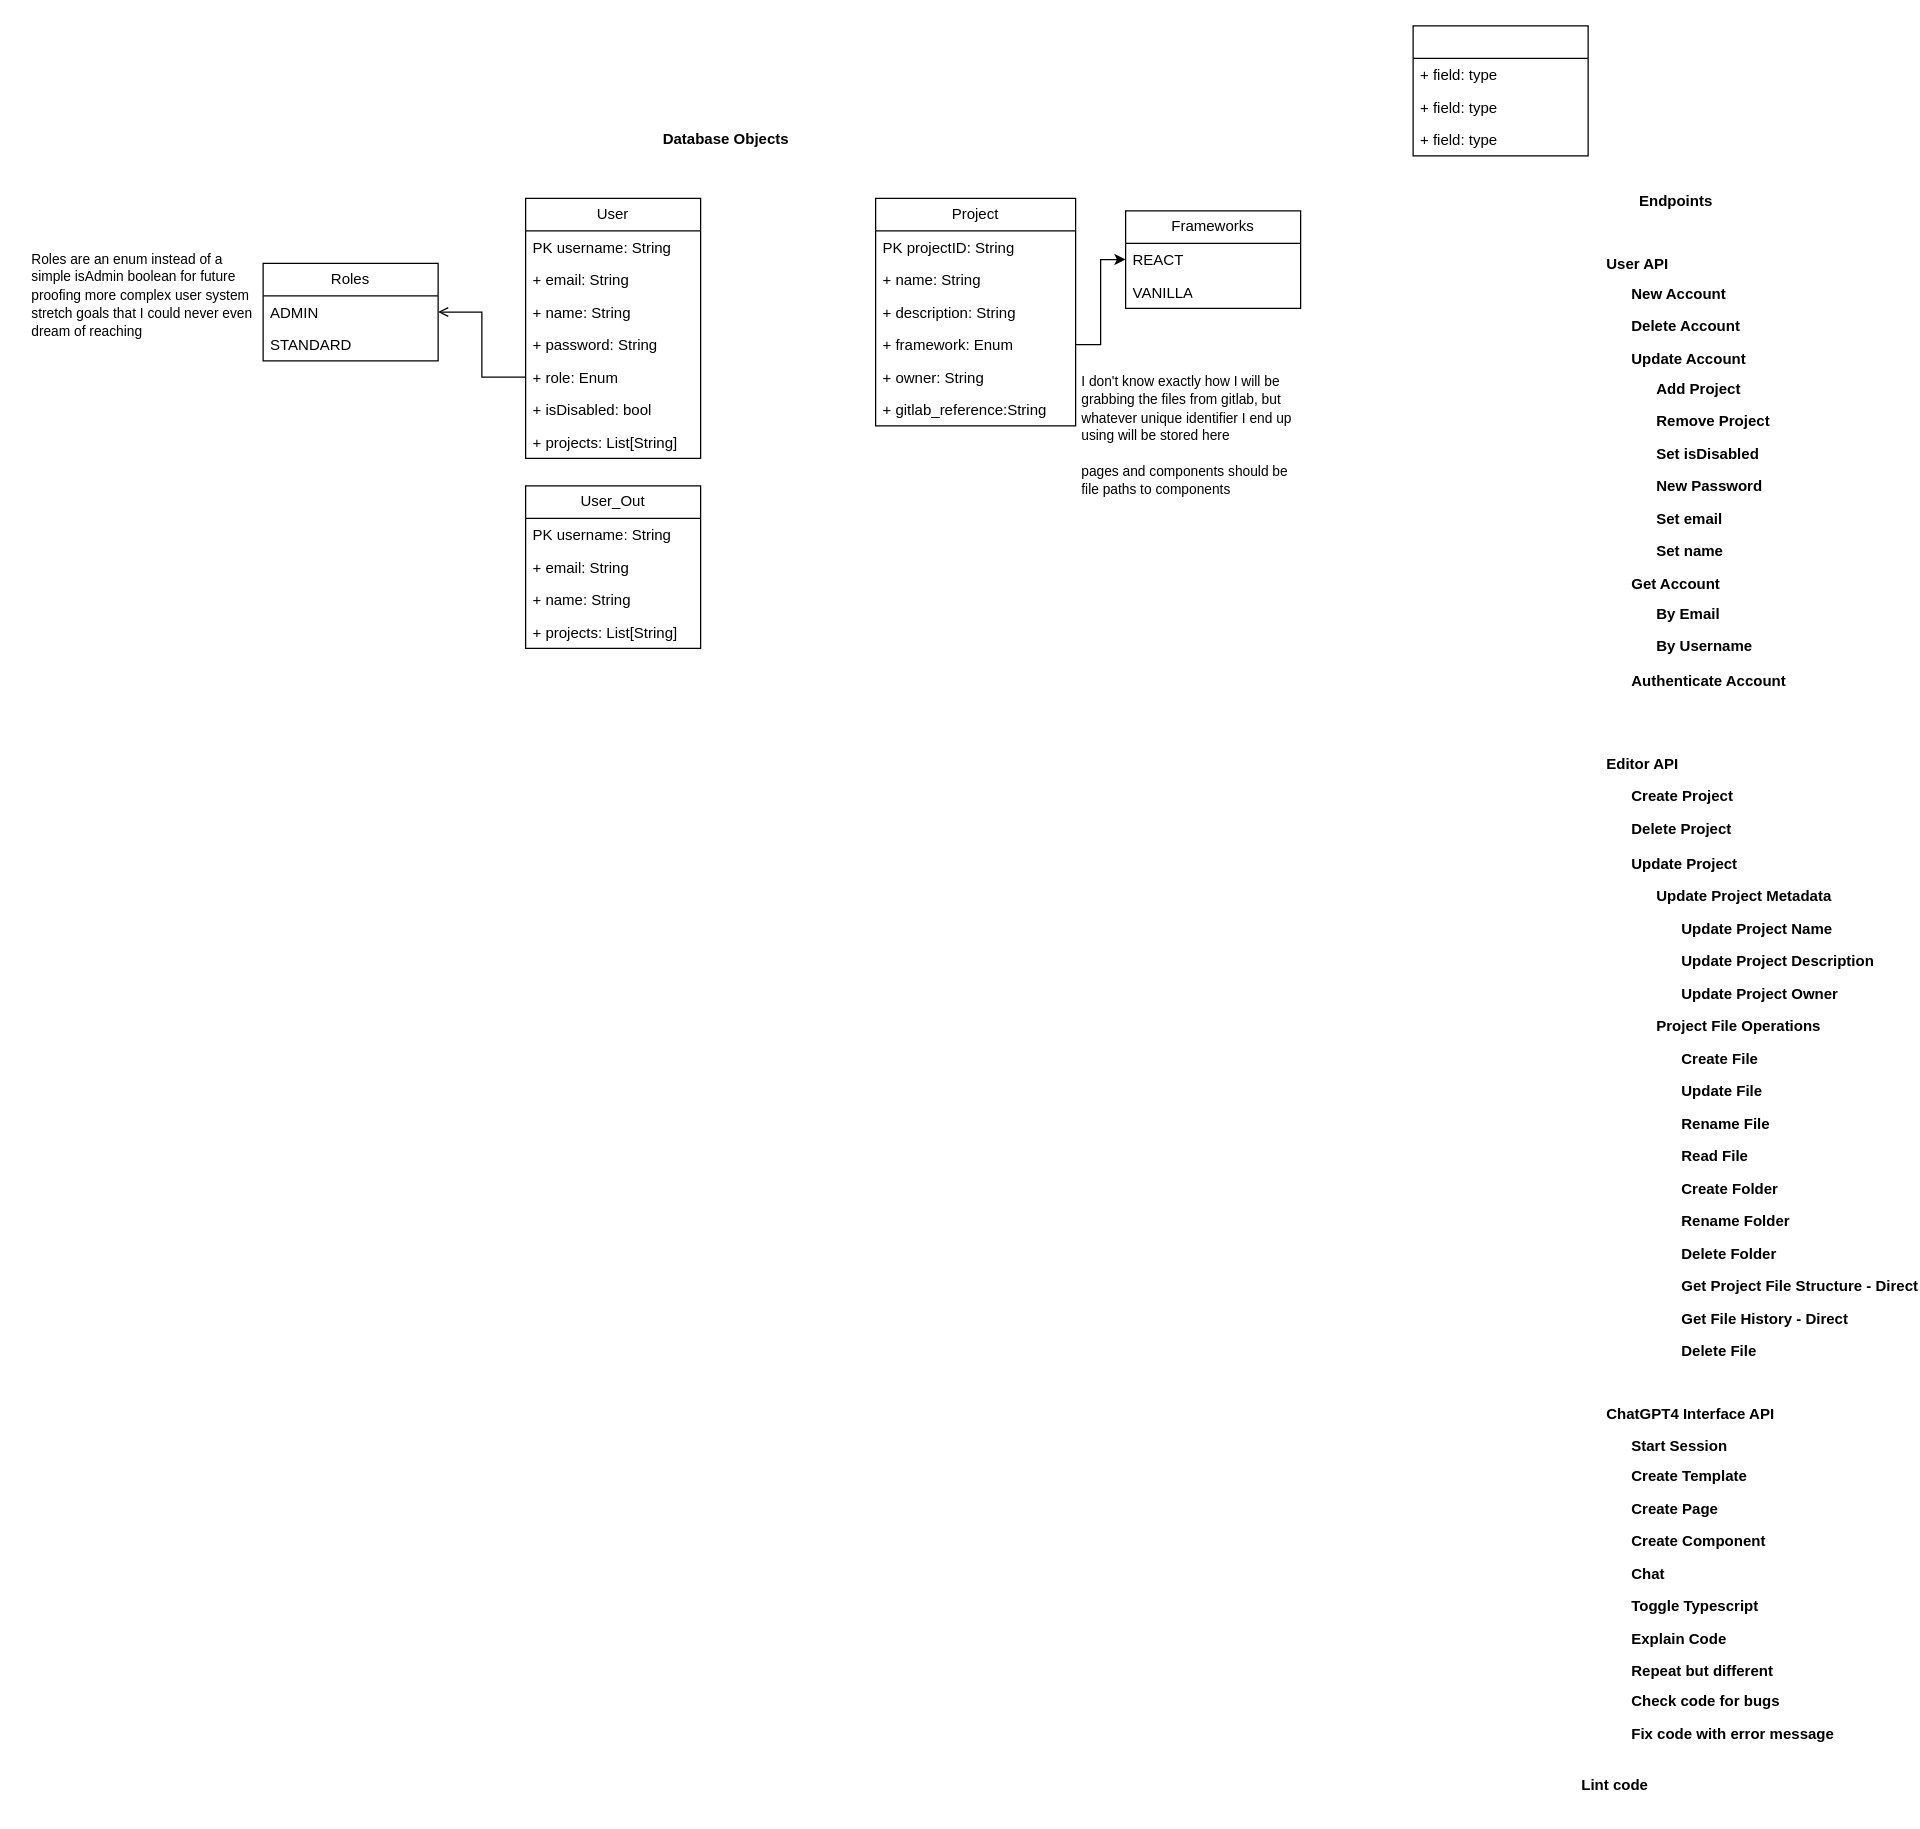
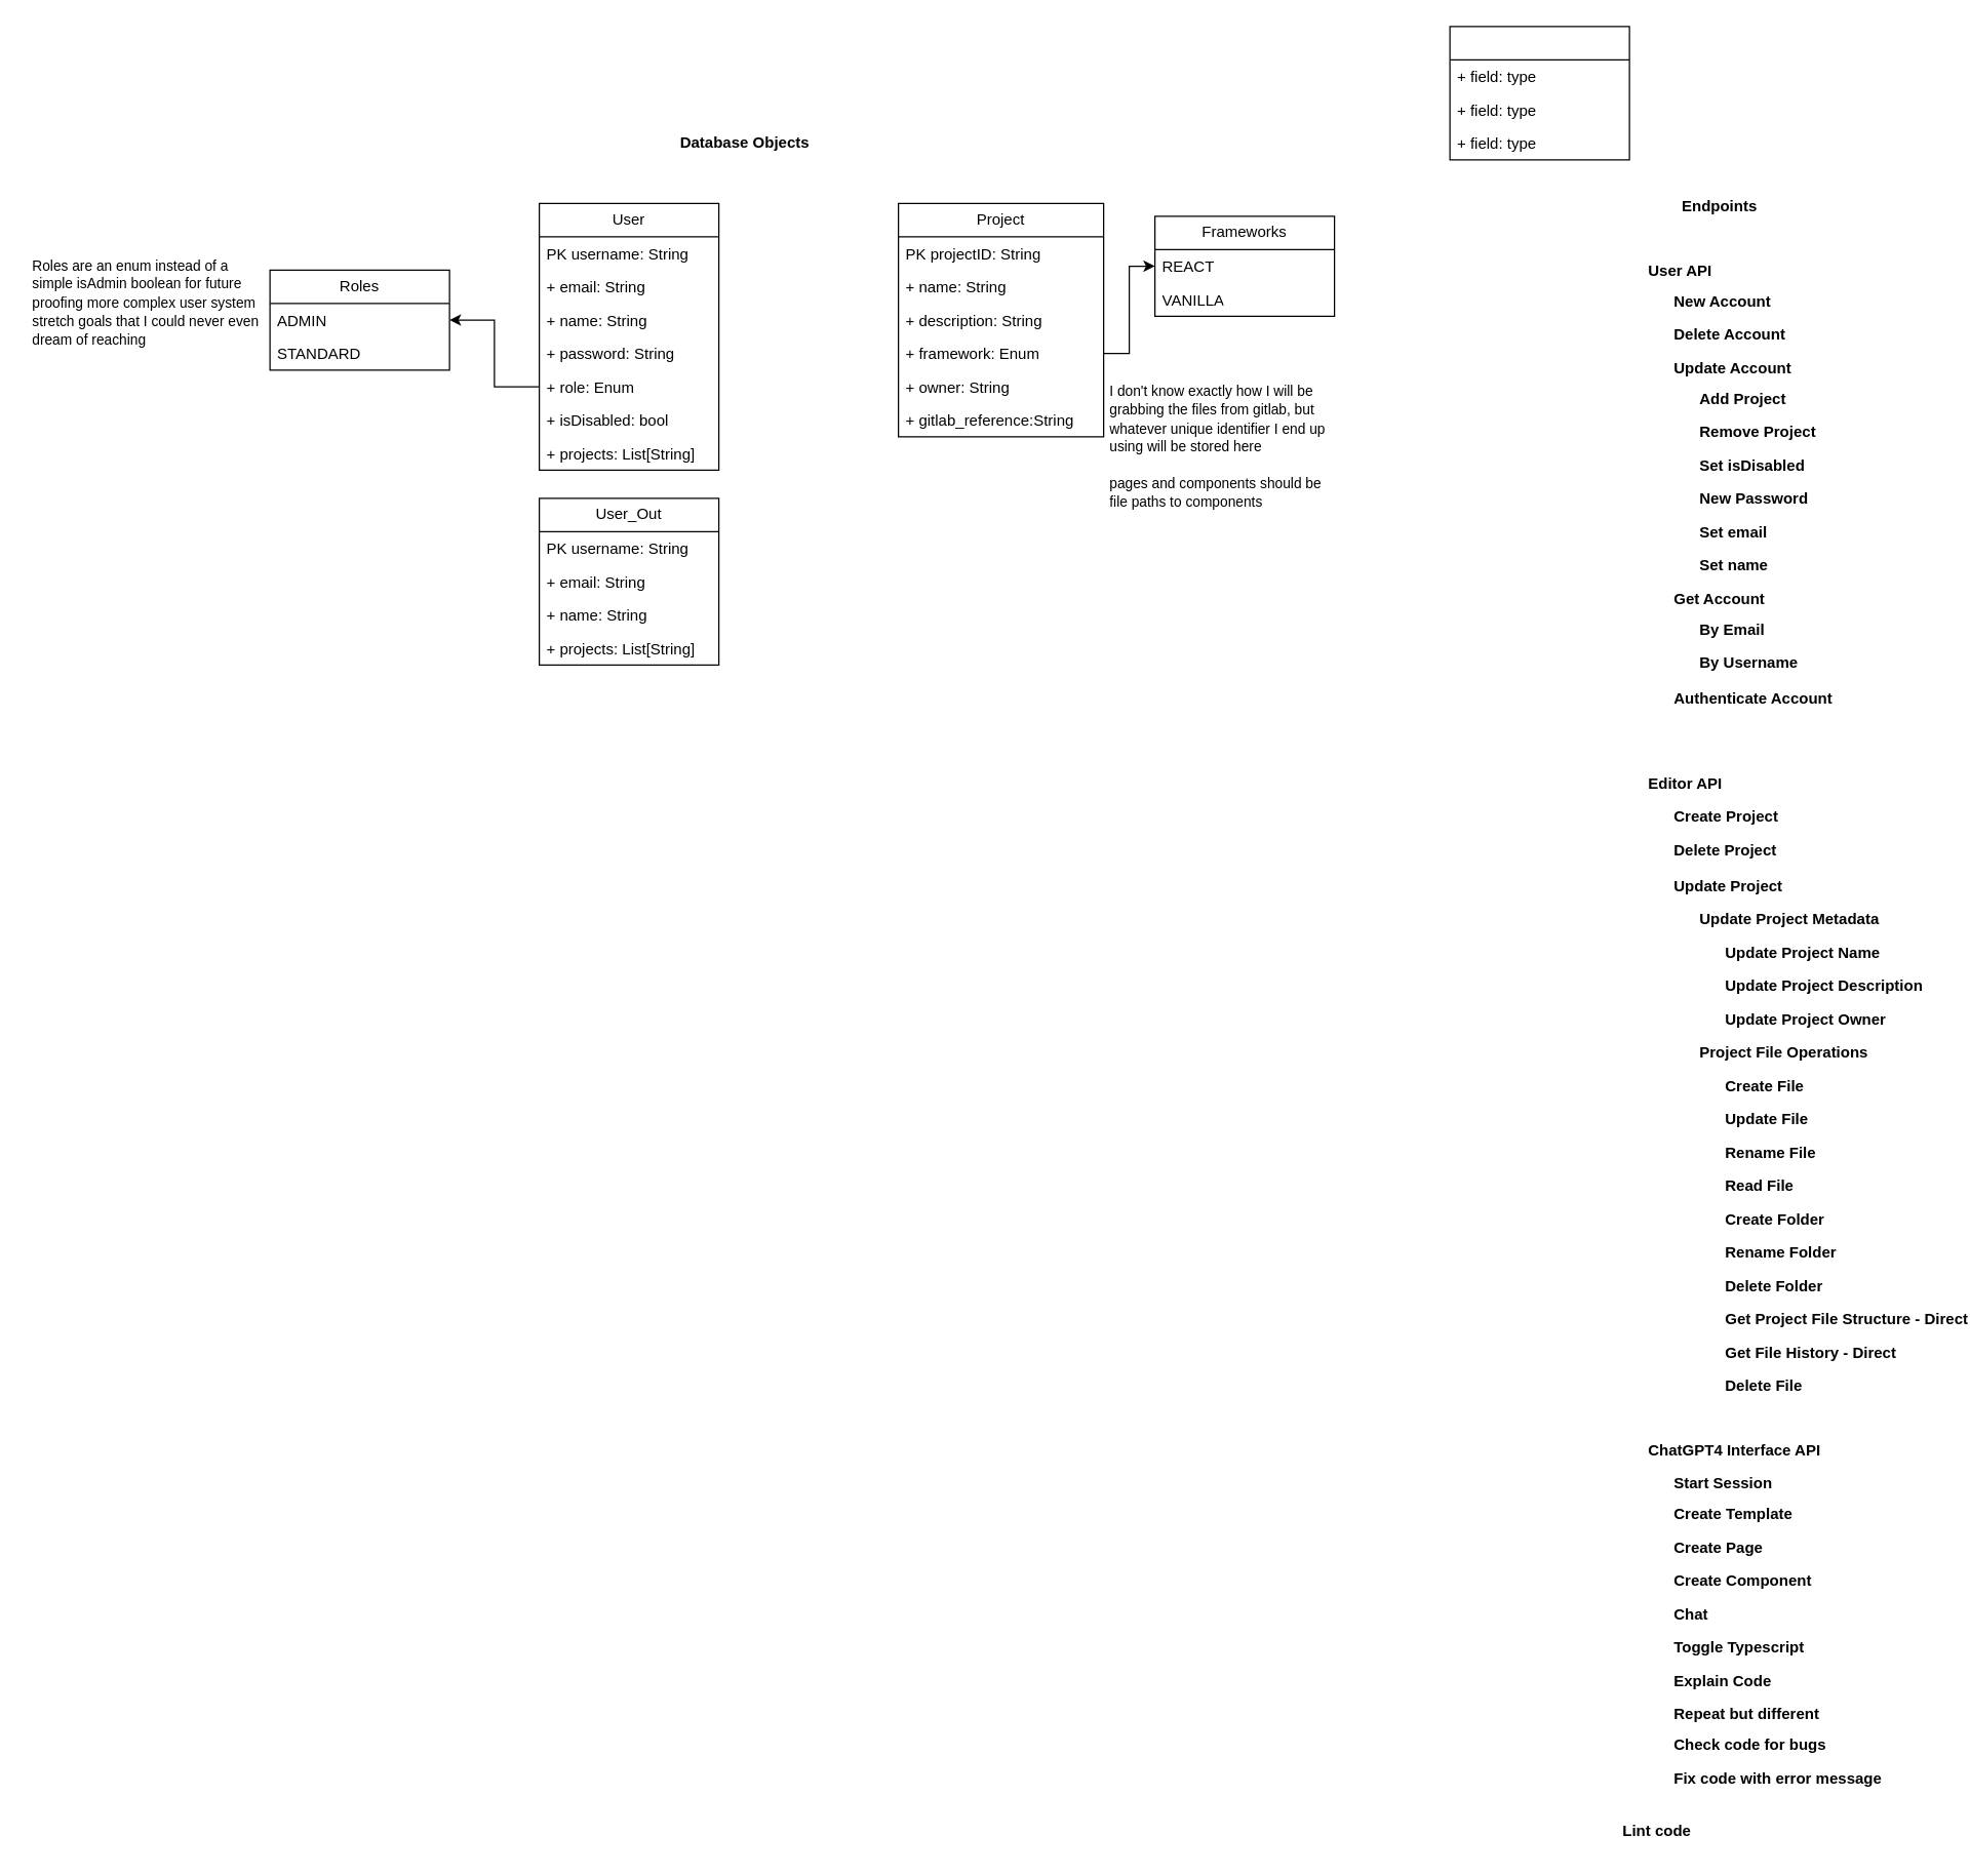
- <mxCell id="30" style="edgeStyle=orthogonalEdgeStyle;rounded=0;orthogonalLoop=1;jettySize=auto;html=1;exitX=0;exitY=0.5;exitDx=0;exitDy=0;entryX=1;entryY=0.5;entryDx=0;entryDy=0;endArrow=open;" edge="1" parent="1" source="7" target="24"><mxGeometry relative="1" as="geometry" /></mxCell>
+ <mxCell id="30" style="edgeStyle=orthogonalEdgeStyle;rounded=0;orthogonalLoop=1;jettySize=auto;html=1;exitX=0;exitY=0.5;exitDx=0;exitDy=0;entryX=1;entryY=0.5;entryDx=0;entryDy=0;" edge="1" parent="1" source="7" target="24"><mxGeometry relative="1" as="geometry" /></mxCell>
